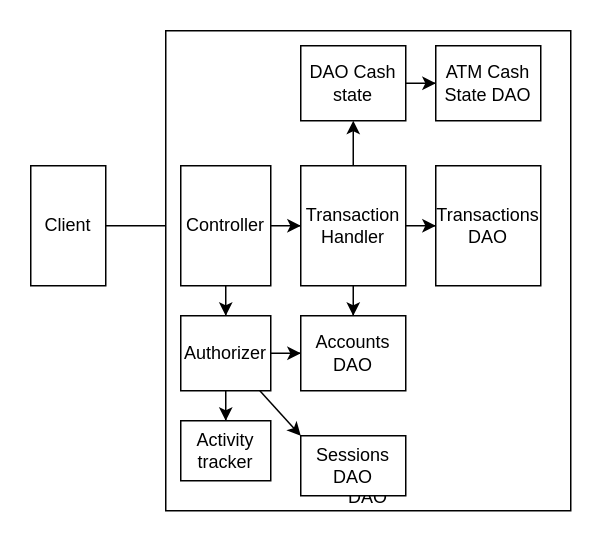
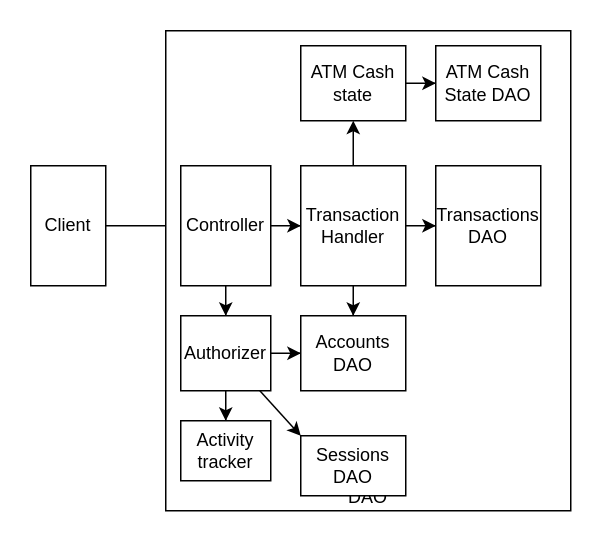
- <mxCell id="17" value="DAO Cash state" style="rounded=0;whiteSpace=wrap;html=1;" vertex="1" parent="1"><mxGeometry x="200" y="30" width="70" height="50" as="geometry" /></mxCell>
+ <mxCell id="17" value="ATM Cash state" style="rounded=0;whiteSpace=wrap;html=1;" vertex="1" parent="1"><mxGeometry x="200" y="30" width="70" height="50" as="geometry" /></mxCell>
